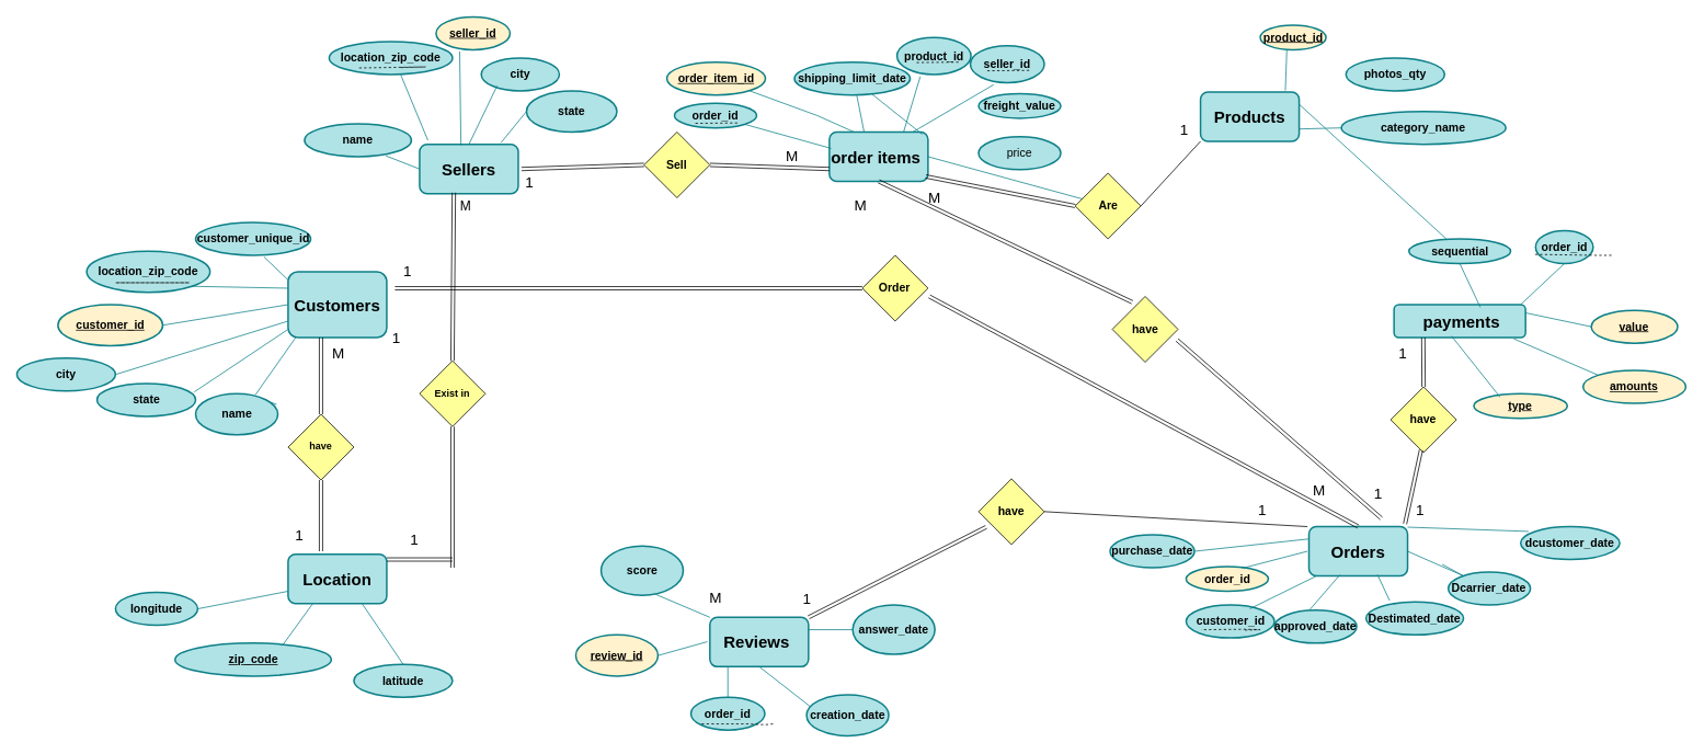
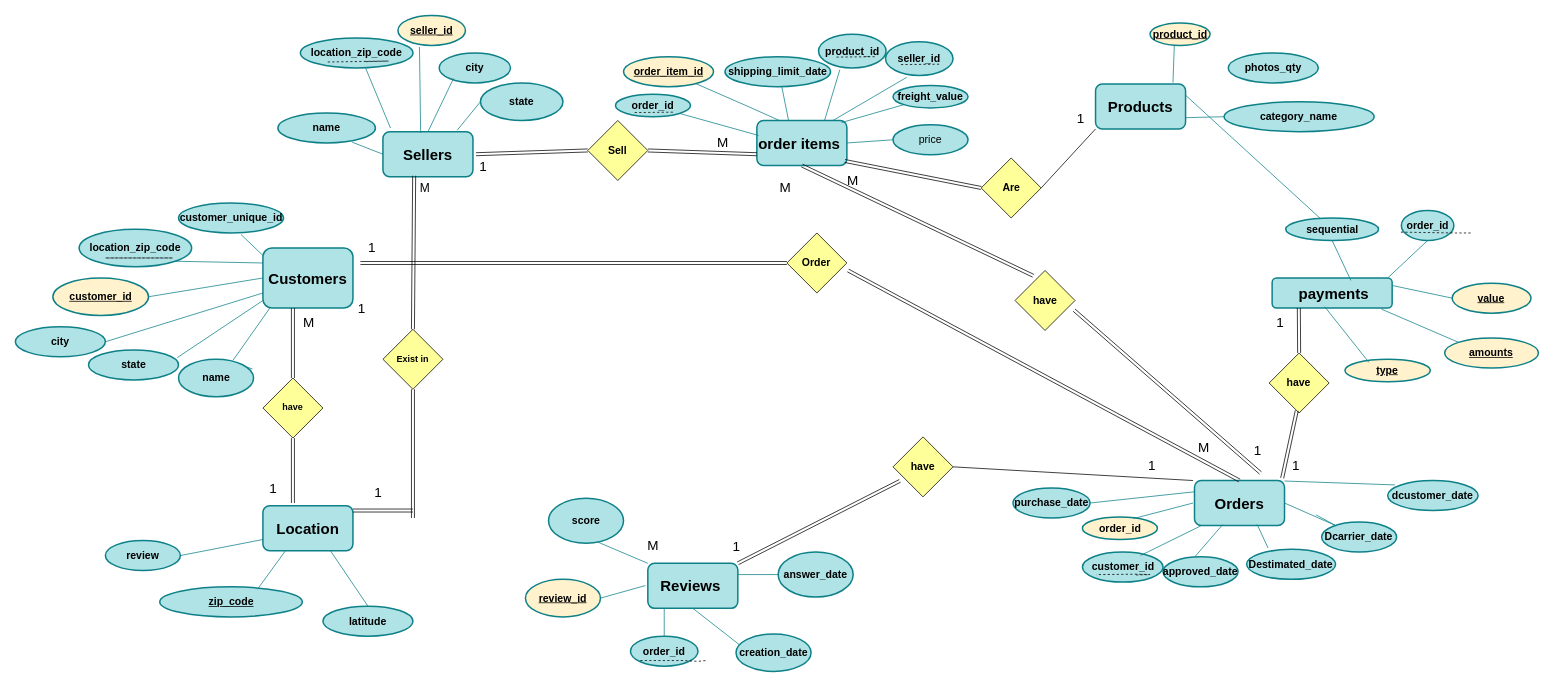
- <mxCell id="28" value="&lt;u&gt;&lt;font style=&quot;font-size: 14px;&quot;&gt;&lt;b&gt;order_item_id&lt;/b&gt;&lt;/font&gt;&lt;/u&gt;" style="ellipse;whiteSpace=wrap;html=1;strokeColor=#0e8088;fillColor=#FFF2CC;labelBackgroundColor=none;rounded=1;strokeWidth=2;" parent="1" vertex="1"><mxGeometry x="810.74" y="75" width="120" height="40" as="geometry" /></mxCell>
+ <mxCell id="28" value="&lt;u&gt;&lt;font style=&quot;font-size: 14px;&quot;&gt;&lt;b&gt;order_item_id&lt;/b&gt;&lt;/font&gt;&lt;/u&gt;" style="ellipse;whiteSpace=wrap;html=1;strokeColor=#0e8088;fillColor=#FFF2CC;labelBackgroundColor=none;rounded=1;strokeWidth=2;" parent="1" vertex="1"><mxGeometry x="830.74" y="75" width="120" height="40" as="geometry" /></mxCell>
- <mxCell id="35" value="" style="endArrow=none;html=1;rounded=0;exitX=0.941;exitY=0.046;exitDx=0;exitDy=0;fillColor=#b0e3e6;strokeColor=#0e8088;exitPerimeter=0;" parent="1" source="26" target="40" edge="1"><mxGeometry width="50" height="50" relative="1" as="geometry"><mxPoint x="1192.24" y="300" as="sourcePoint" /><mxPoint x="1242.24" y="250" as="targetPoint" /></mxGeometry></mxCell>
+ <mxCell id="35" value="" style="endArrow=none;html=1;rounded=0;entryX=0;entryY=1;entryDx=0;entryDy=0;exitX=0.941;exitY=0.046;exitDx=0;exitDy=0;fillColor=#b0e3e6;strokeColor=#0e8088;exitPerimeter=0;" parent="1" source="26" target="31" edge="1"><mxGeometry width="50" height="50" relative="1" as="geometry"><mxPoint x="1192.24" y="300" as="sourcePoint" /><mxPoint x="1242.24" y="250" as="targetPoint" /></mxGeometry></mxCell>
- <mxCell id="34" value="" style="endArrow=none;html=1;rounded=0;fillColor=#b0e3e6;strokeColor=#0e8088;exitX=1;exitY=0.5;exitDx=0;exitDy=0;" parent="1" source="26" target="121" edge="1"><mxGeometry width="50" height="50" relative="1" as="geometry"><mxPoint x="1128.74" y="205" as="sourcePoint" /><mxPoint x="1390.74" y="330" as="targetPoint" /></mxGeometry></mxCell>
+ <mxCell id="34" value="" style="endArrow=none;html=1;rounded=0;entryX=0;entryY=0.5;entryDx=0;entryDy=0;fillColor=#b0e3e6;strokeColor=#0e8088;exitX=1;exitY=0.5;exitDx=0;exitDy=0;" parent="1" source="26" target="30" edge="1"><mxGeometry width="50" height="50" relative="1" as="geometry"><mxPoint x="1128.74" y="205" as="sourcePoint" /><mxPoint x="1390.74" y="330" as="targetPoint" /></mxGeometry></mxCell>
- <mxCell id="73" value="&lt;b&gt;&lt;font style=&quot;font-size: 14px;&quot;&gt;longitude&lt;/font&gt;&lt;/b&gt;" style="ellipse;whiteSpace=wrap;html=1;strokeColor=#0e8088;fillColor=#b0e3e6;labelBackgroundColor=none;rounded=1;strokeWidth=2;" parent="1" vertex="1"><mxGeometry x="140" y="720" width="100" height="40" as="geometry" /></mxCell>
+ <mxCell id="73" value="&lt;b&gt;&lt;font style=&quot;font-size: 14px;&quot;&gt;review&lt;/font&gt;&lt;/b&gt;" style="ellipse;whiteSpace=wrap;html=1;strokeColor=#0e8088;fillColor=#b0e3e6;labelBackgroundColor=none;rounded=1;strokeWidth=2;" parent="1" vertex="1"><mxGeometry x="140" y="720" width="100" height="40" as="geometry" /></mxCell>
